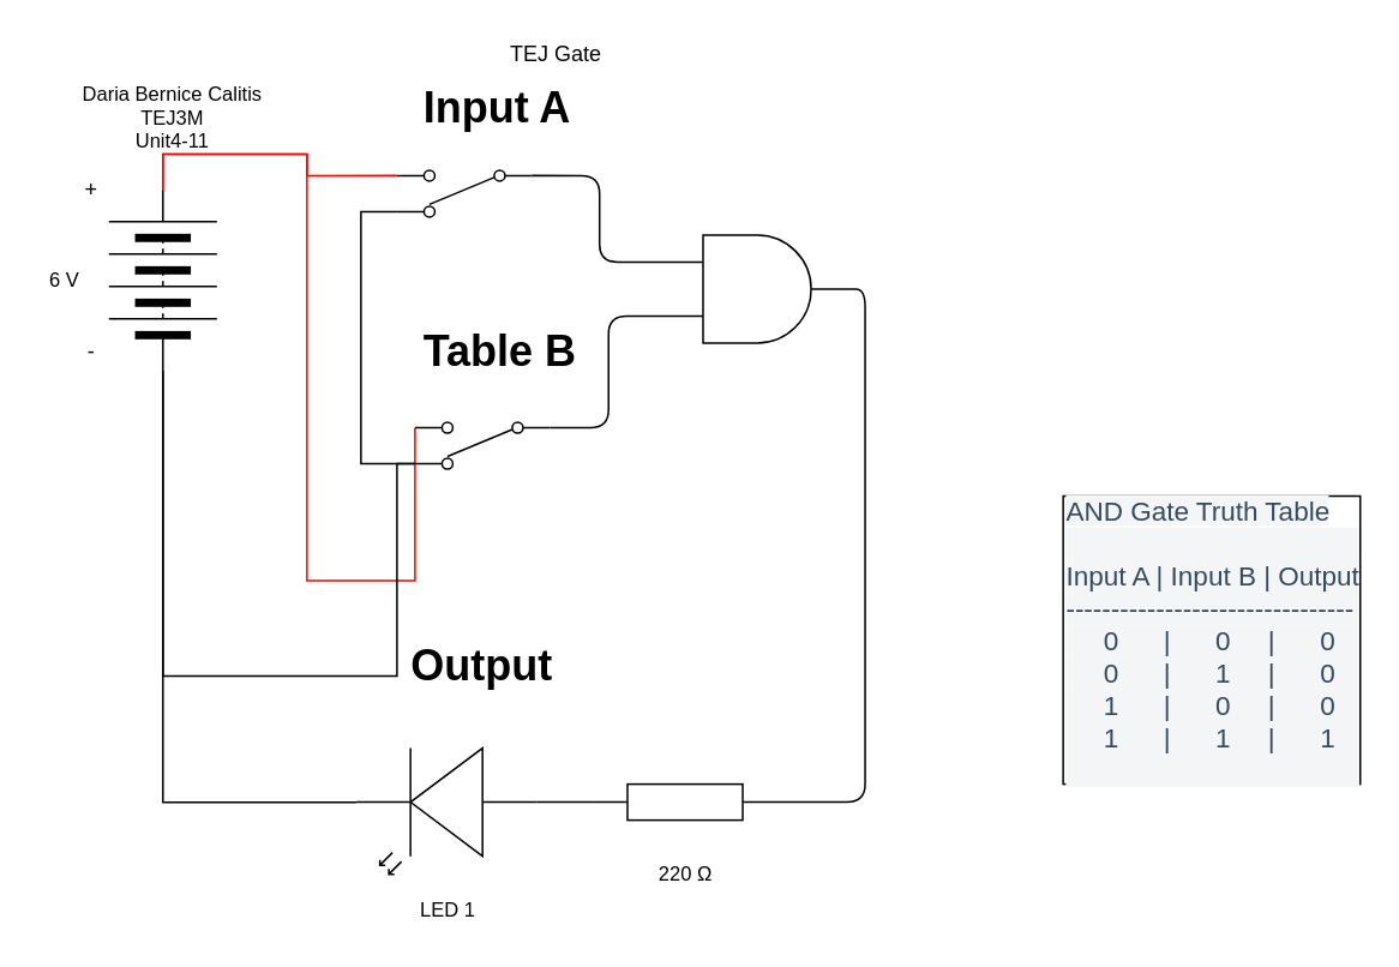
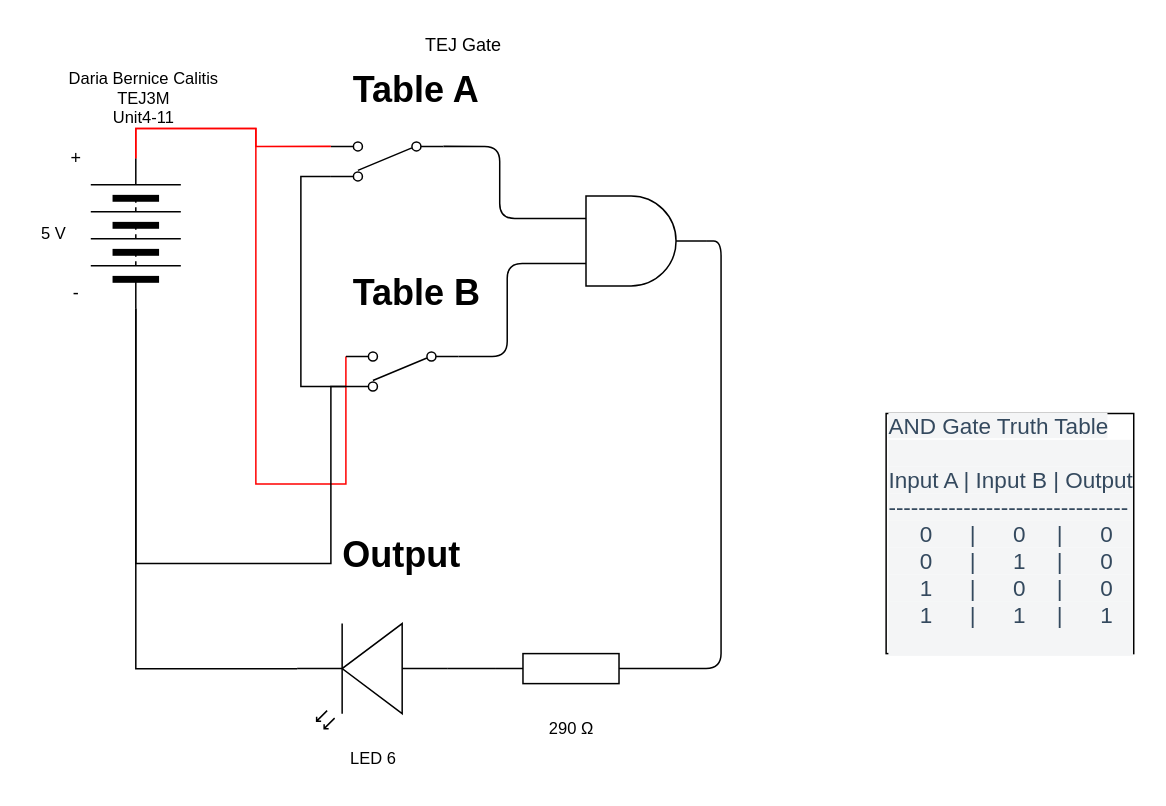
- <mxCell id="24" value="&lt;h1&gt;Input A&lt;/h1&gt;" style="text;html=1;strokeColor=none;fillColor=none;spacing=5;spacingTop=-20;whiteSpace=wrap;overflow=hidden;rounded=0;" parent="1" vertex="1"><mxGeometry x="230" y="40" width="100" height="40" as="geometry" /></mxCell>
+ <mxCell id="24" value="&lt;h1&gt;Table A&lt;/h1&gt;" style="text;html=1;strokeColor=none;fillColor=none;spacing=5;spacingTop=-20;whiteSpace=wrap;overflow=hidden;rounded=0;" parent="1" vertex="1"><mxGeometry x="230" y="40" width="100" height="40" as="geometry" /></mxCell>
- <mxCell id="7" value="6 V" style="text;html=1;align=center;verticalAlign=middle;resizable=0;points=[];autosize=1;strokeColor=none;fillColor=none;fontSize=11;fontFamily=Helvetica;fontColor=default;" parent="1" vertex="1"><mxGeometry x="20" y="145" width="30" height="20" as="geometry" /></mxCell>
+ <mxCell id="7" value="5 V" style="text;html=1;align=center;verticalAlign=middle;resizable=0;points=[];autosize=1;strokeColor=none;fillColor=none;fontSize=11;fontFamily=Helvetica;fontColor=default;" parent="1" vertex="1"><mxGeometry x="20" y="145" width="30" height="20" as="geometry" /></mxCell>
- <mxCell id="8" value="220&amp;nbsp;Ω" style="text;html=1;align=center;verticalAlign=middle;resizable=0;points=[];autosize=1;strokeColor=none;fillColor=none;fontSize=11;fontFamily=Helvetica;fontColor=default;" parent="1" vertex="1"><mxGeometry x="360" y="475" width="40" height="20" as="geometry" /></mxCell>
+ <mxCell id="8" value="290&amp;nbsp;Ω" style="text;html=1;align=center;verticalAlign=middle;resizable=0;points=[];autosize=1;strokeColor=none;fillColor=none;fontSize=11;fontFamily=Helvetica;fontColor=default;" parent="1" vertex="1"><mxGeometry x="360" y="475" width="40" height="20" as="geometry" /></mxCell>
- <mxCell id="9" value="LED 1" style="text;html=1;align=center;verticalAlign=middle;resizable=0;points=[];autosize=1;strokeColor=none;fillColor=none;fontSize=11;fontFamily=Helvetica;fontColor=default;" parent="1" vertex="1"><mxGeometry x="222.5" y="495" width="50" height="20" as="geometry" /></mxCell>
+ <mxCell id="9" value="LED 6" style="text;html=1;align=center;verticalAlign=middle;resizable=0;points=[];autosize=1;strokeColor=none;fillColor=none;fontSize=11;fontFamily=Helvetica;fontColor=default;" parent="1" vertex="1"><mxGeometry x="222.5" y="495" width="50" height="20" as="geometry" /></mxCell>
